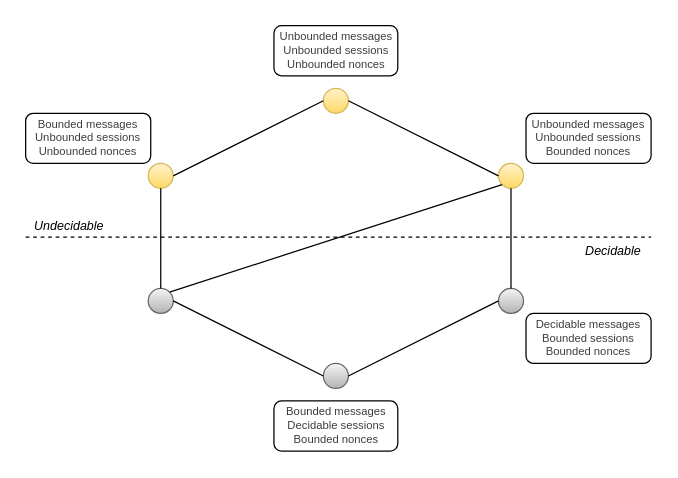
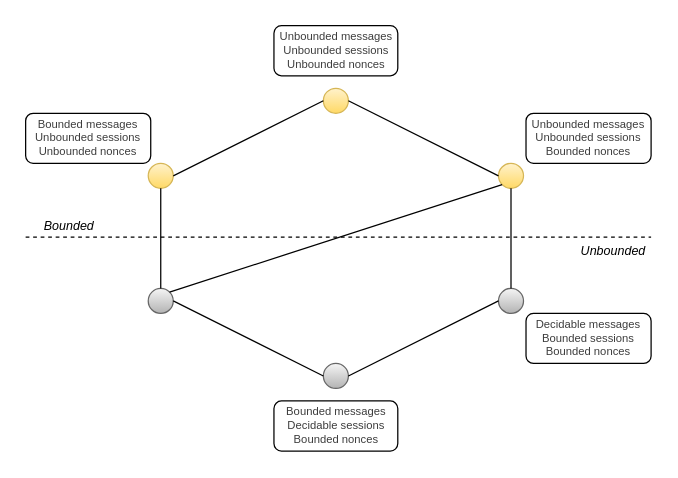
- <mxCell id="7" value="Undecidable" style="text;html=1;strokeColor=none;fillColor=none;align=center;verticalAlign=middle;whiteSpace=wrap;fontStyle=2;fontSize=10;rounded=1;" vertex="1" parent="1"><mxGeometry y="170" width="70" height="20" as="geometry" x="20" /></mxCell>
+ <mxCell id="7" value="Bounded" style="text;html=1;strokeColor=none;fillColor=none;align=center;verticalAlign=middle;whiteSpace=wrap;fontStyle=2;fontSize=10;rounded=1;" vertex="1" parent="1"><mxGeometry y="170" width="70" height="20" as="geometry" x="20" /></mxCell>
- <mxCell id="8" value="Decidable" style="text;html=1;strokeColor=none;fillColor=none;align=center;verticalAlign=middle;whiteSpace=wrap;fontStyle=2;fontSize=10;rounded=1;" vertex="1" parent="1"><mxGeometry x="460" y="190" width="60" height="20" as="geometry" /></mxCell>
+ <mxCell id="8" value="Unbounded" style="text;html=1;strokeColor=none;fillColor=none;align=center;verticalAlign=middle;whiteSpace=wrap;fontStyle=2;fontSize=10;rounded=1;" vertex="1" parent="1"><mxGeometry x="460" y="190" width="60" height="20" as="geometry" /></mxCell>
